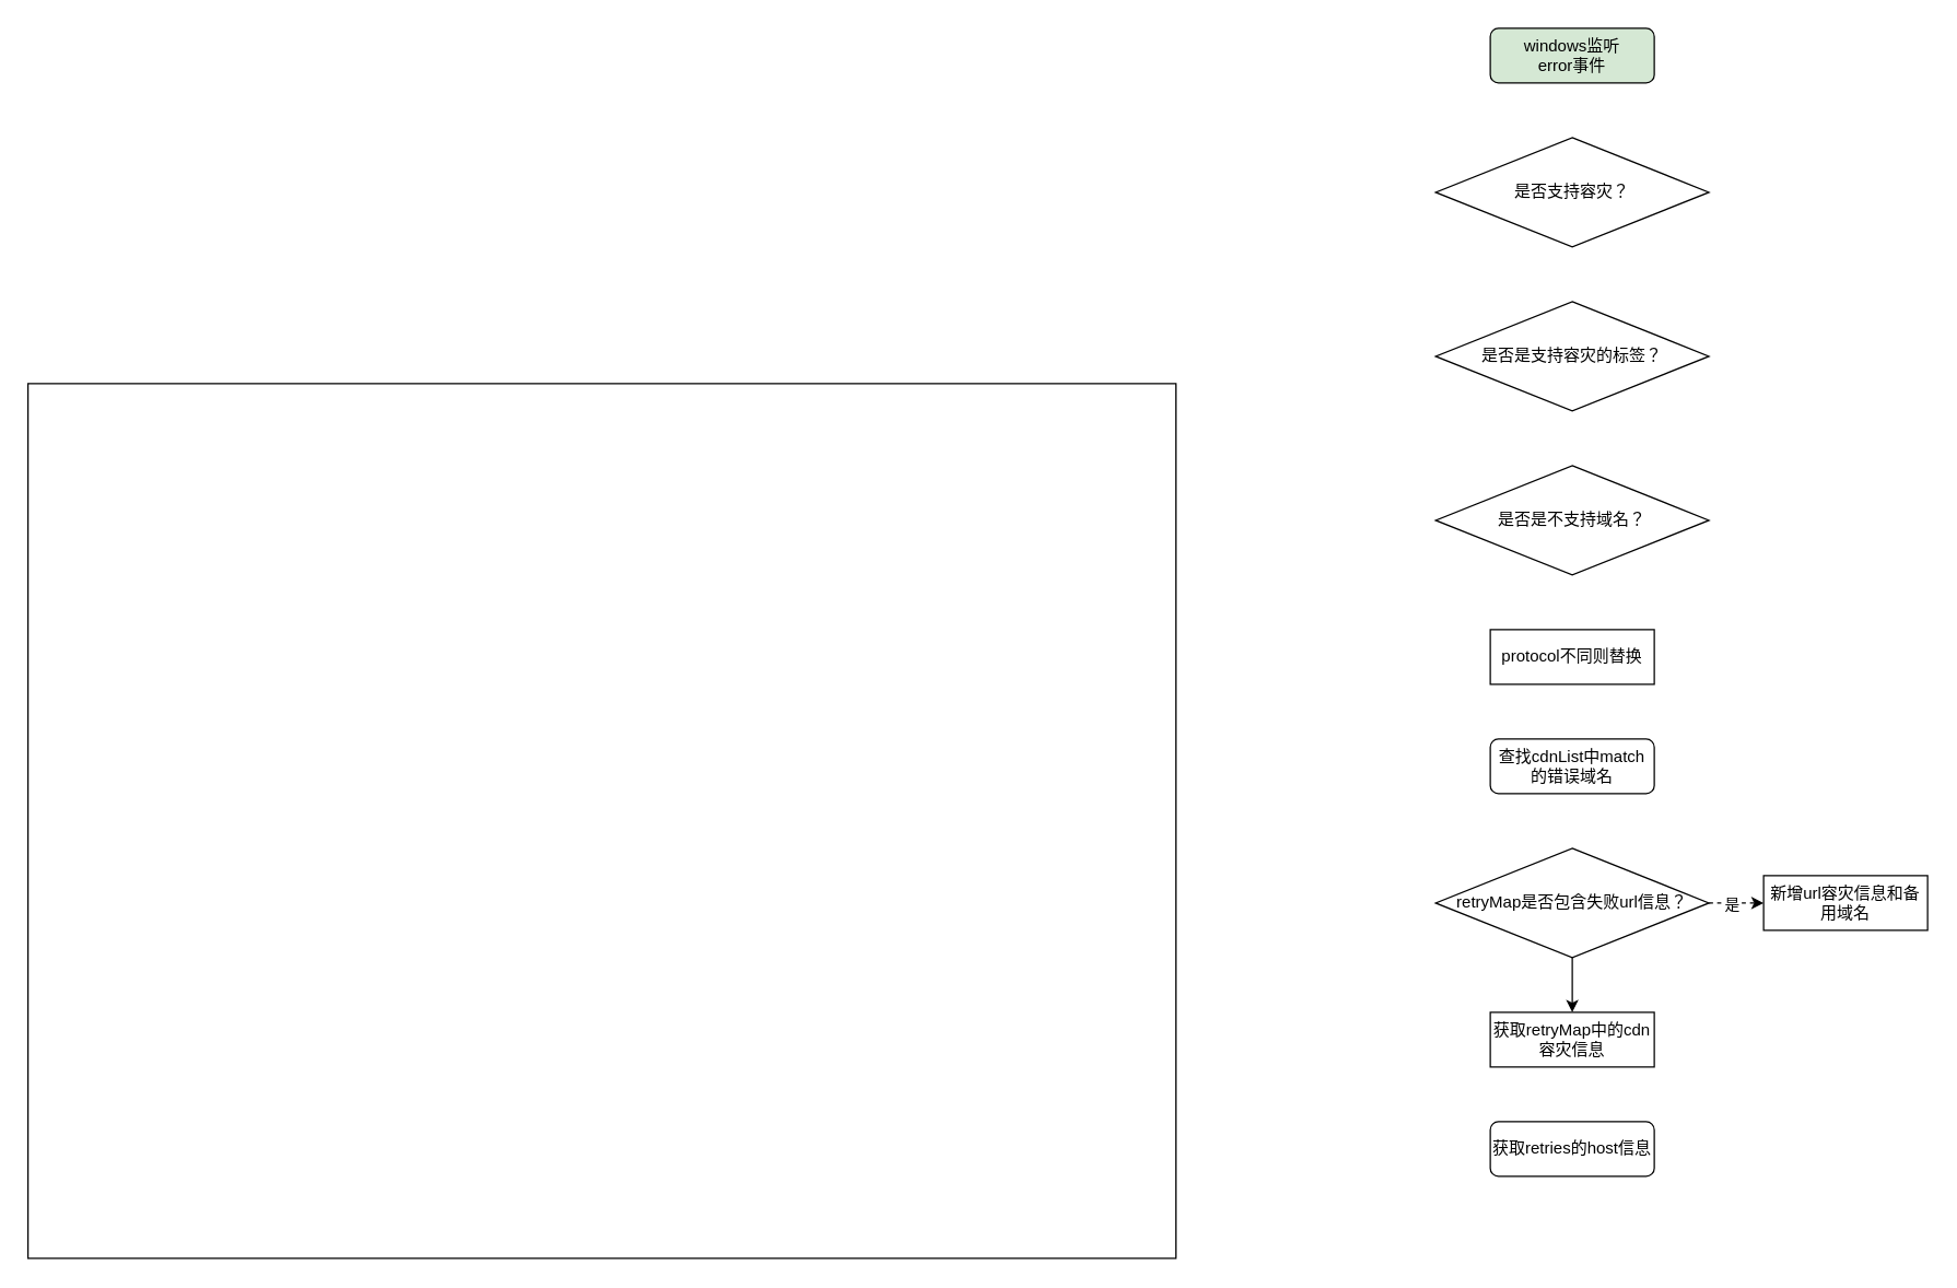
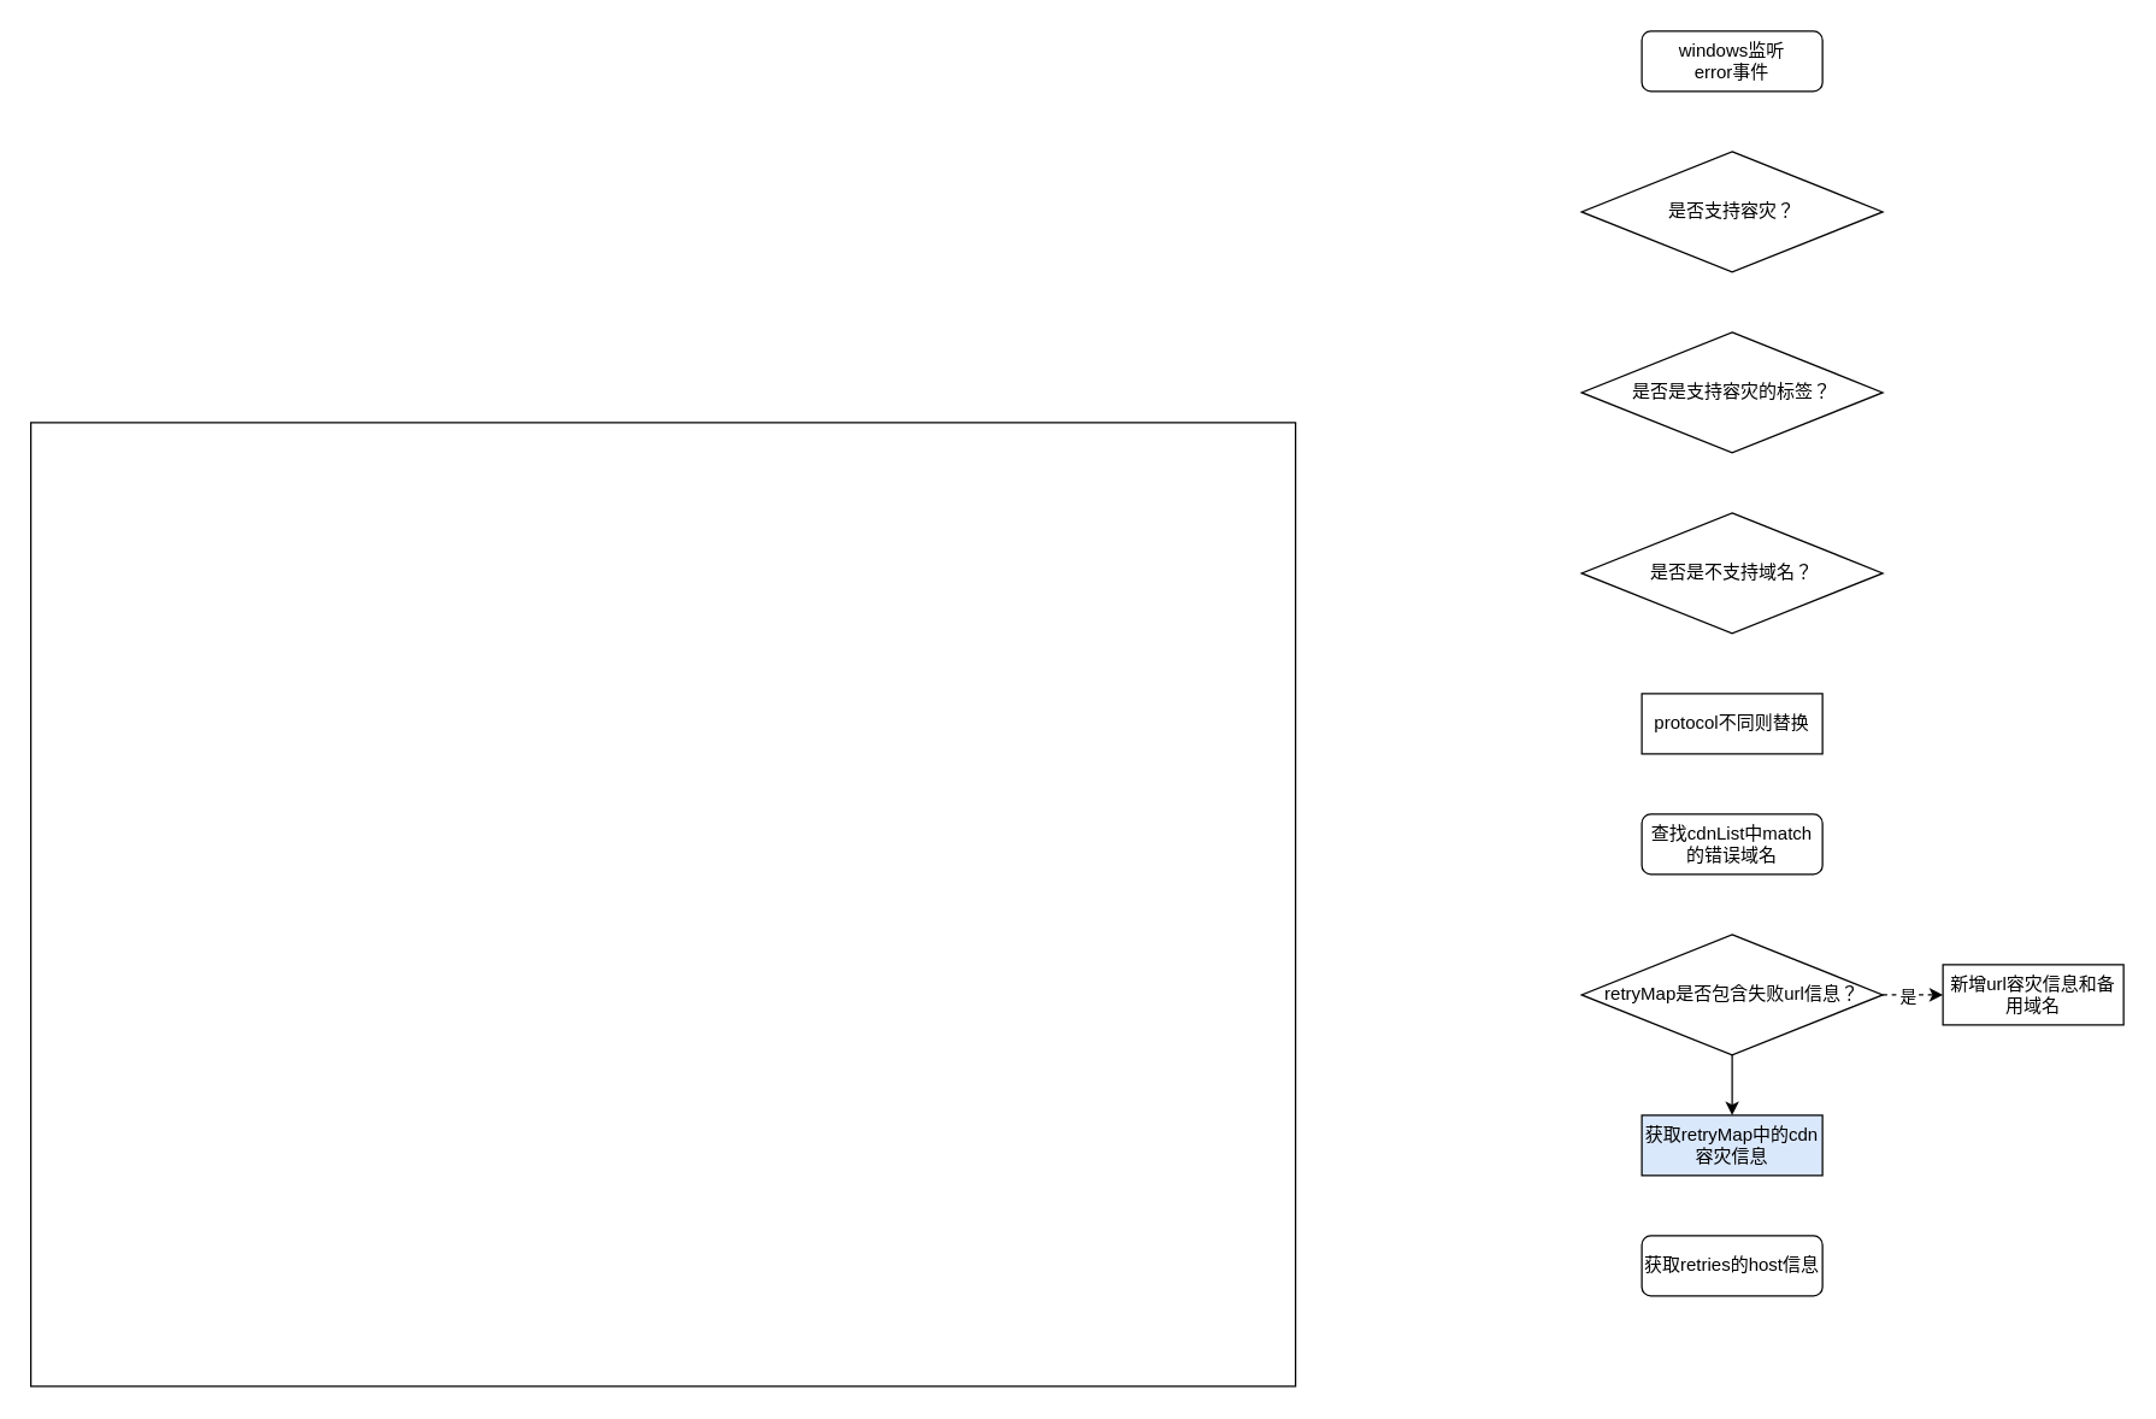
- <mxCell id="4" value="windows监听&lt;div&gt;error事件&lt;/div&gt;" style="rounded=1;whiteSpace=wrap;html=1;fillColor=#d5e8d4;" vertex="1" parent="1"><mxGeometry x="1090" y="20" width="120" height="40" as="geometry" /></mxCell>
+ <mxCell id="4" value="windows监听&lt;div&gt;error事件&lt;/div&gt;" style="rounded=1;whiteSpace=wrap;html=1;" vertex="1" parent="1"><mxGeometry x="1090" y="20" width="120" height="40" as="geometry" /></mxCell>
- <mxCell id="14" value="获取retryMap中的cdn容灾信息" style="rounded=0;whiteSpace=wrap;html=1;" vertex="1" parent="1"><mxGeometry x="1090" y="740" width="120" height="40" as="geometry" /></mxCell>
+ <mxCell id="14" value="获取retryMap中的cdn容灾信息" style="rounded=0;whiteSpace=wrap;html=1;fillColor=#dae8fc;" vertex="1" parent="1"><mxGeometry x="1090" y="740" width="120" height="40" as="geometry" /></mxCell>
